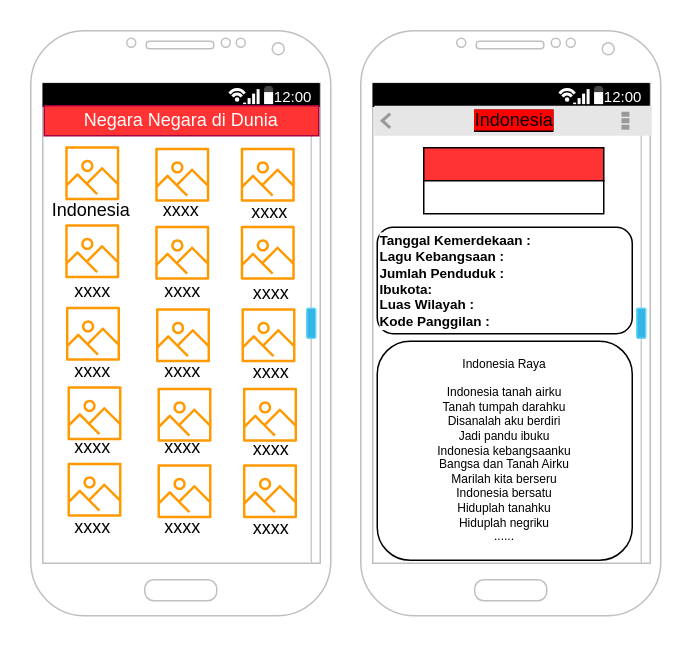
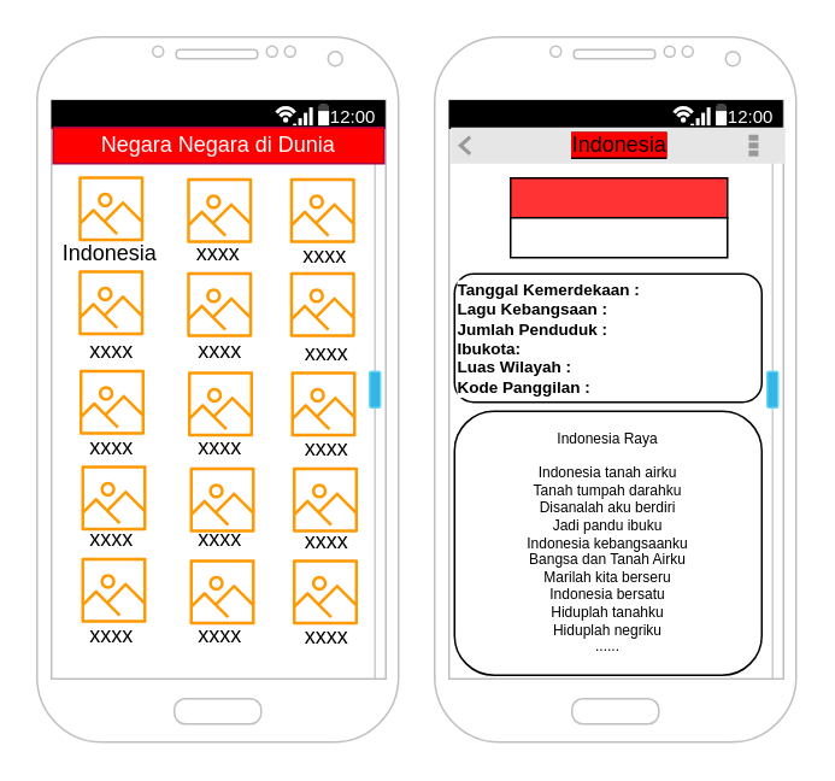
- <mxCell id="5" value="Negara Negara di Dunia" style="whiteSpace=wrap;html=1;fillColor=#ff3333;strokeColor=#A50040;fontColor=#ffffff;" vertex="1" parent="1"><mxGeometry x="29" y="70" width="183" height="20" as="geometry" /></mxCell>
+ <mxCell id="5" value="Negara Negara di Dunia" style="whiteSpace=wrap;html=1;fillColor=#FF0000;strokeColor=#A50040;fontColor=#ffffff;" vertex="1" parent="1"><mxGeometry x="29" y="70" width="183" height="20" as="geometry" /></mxCell>
